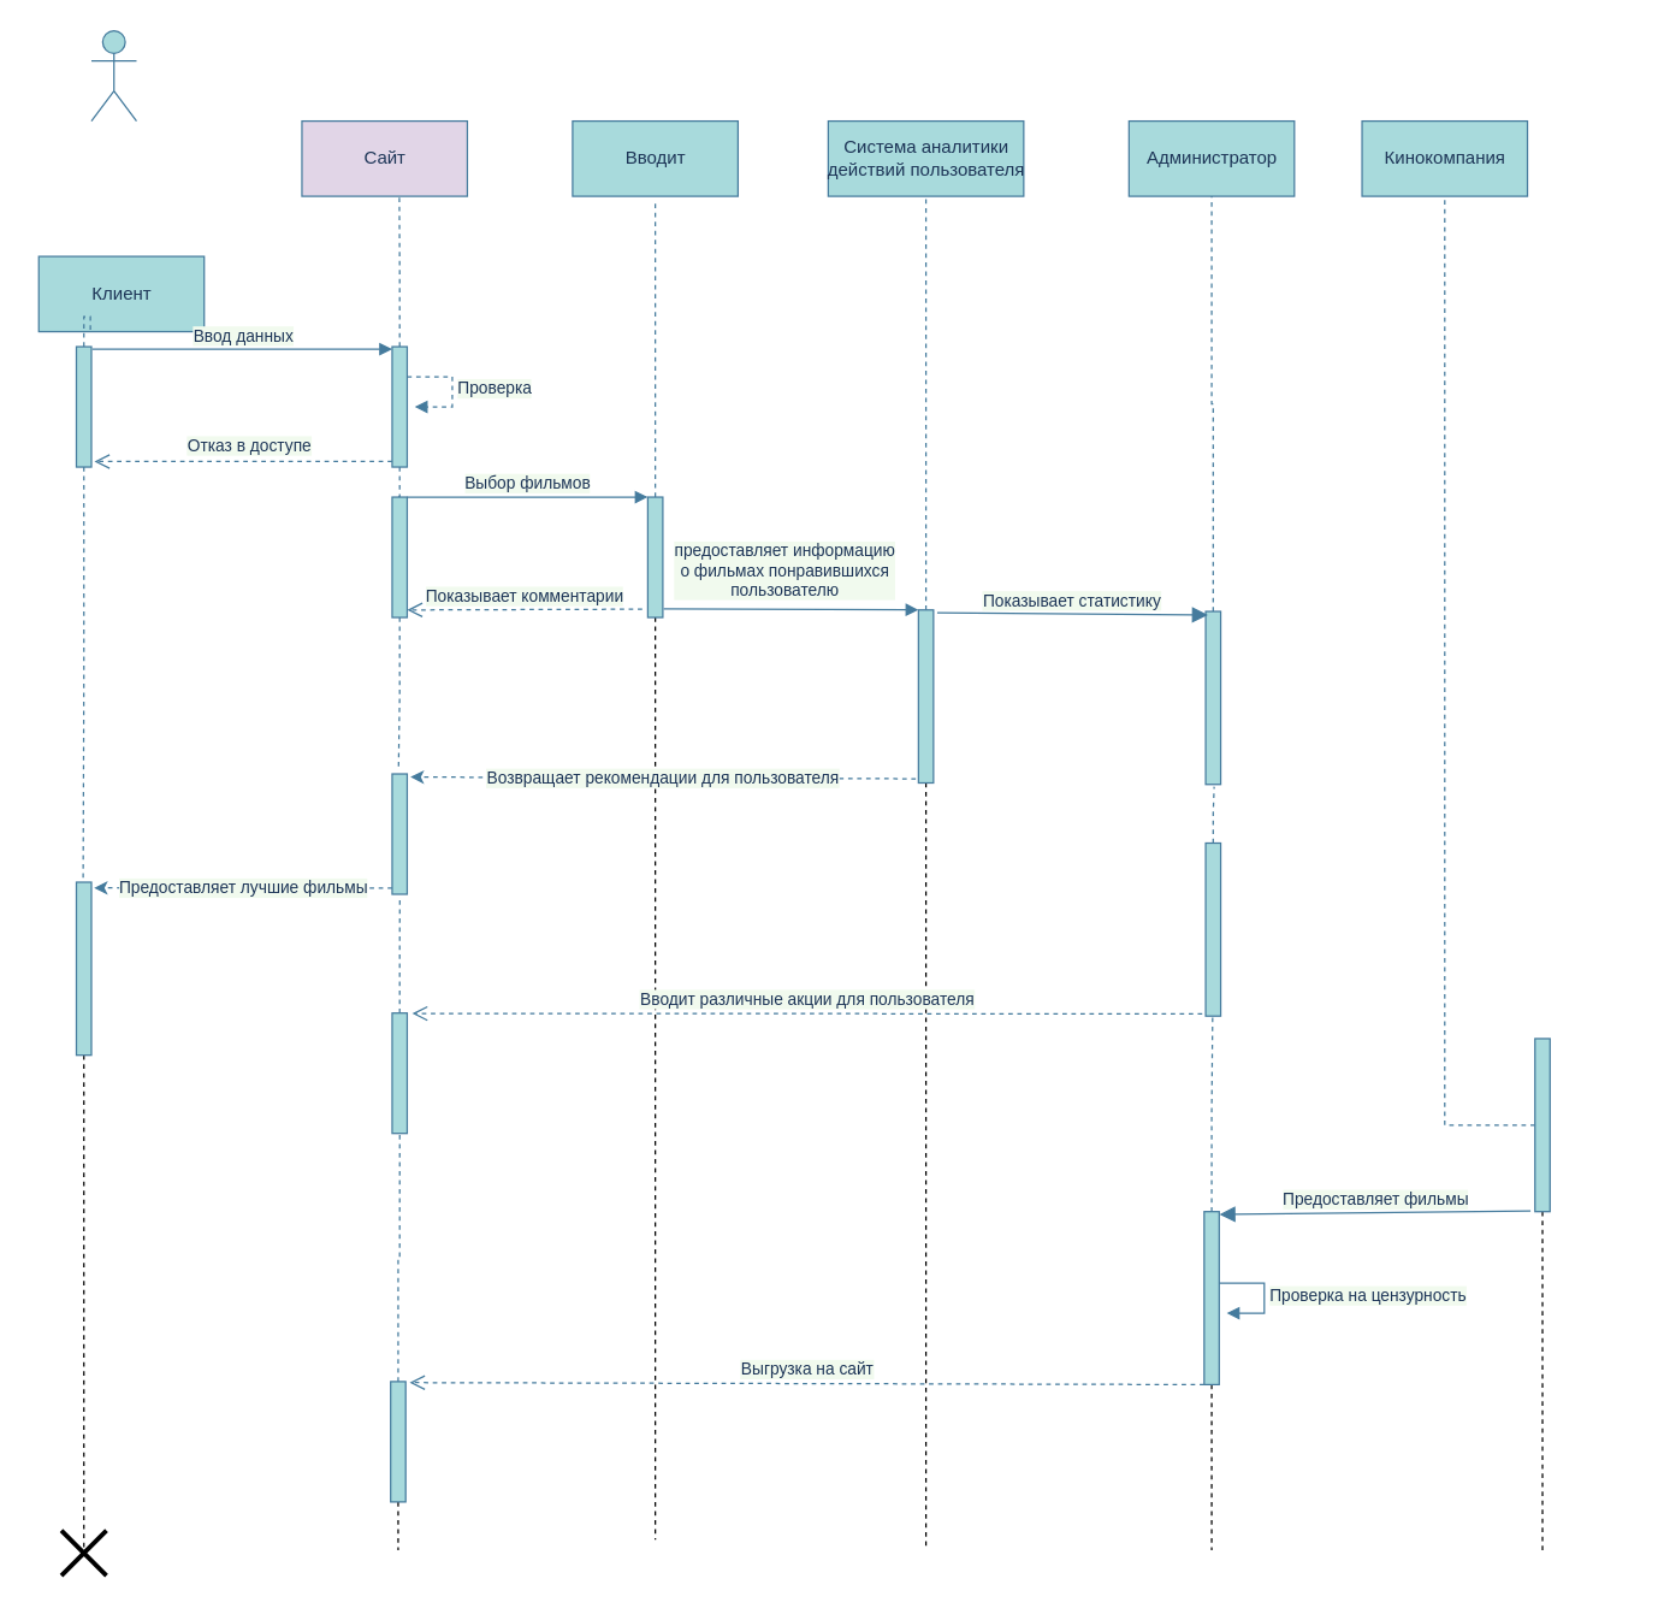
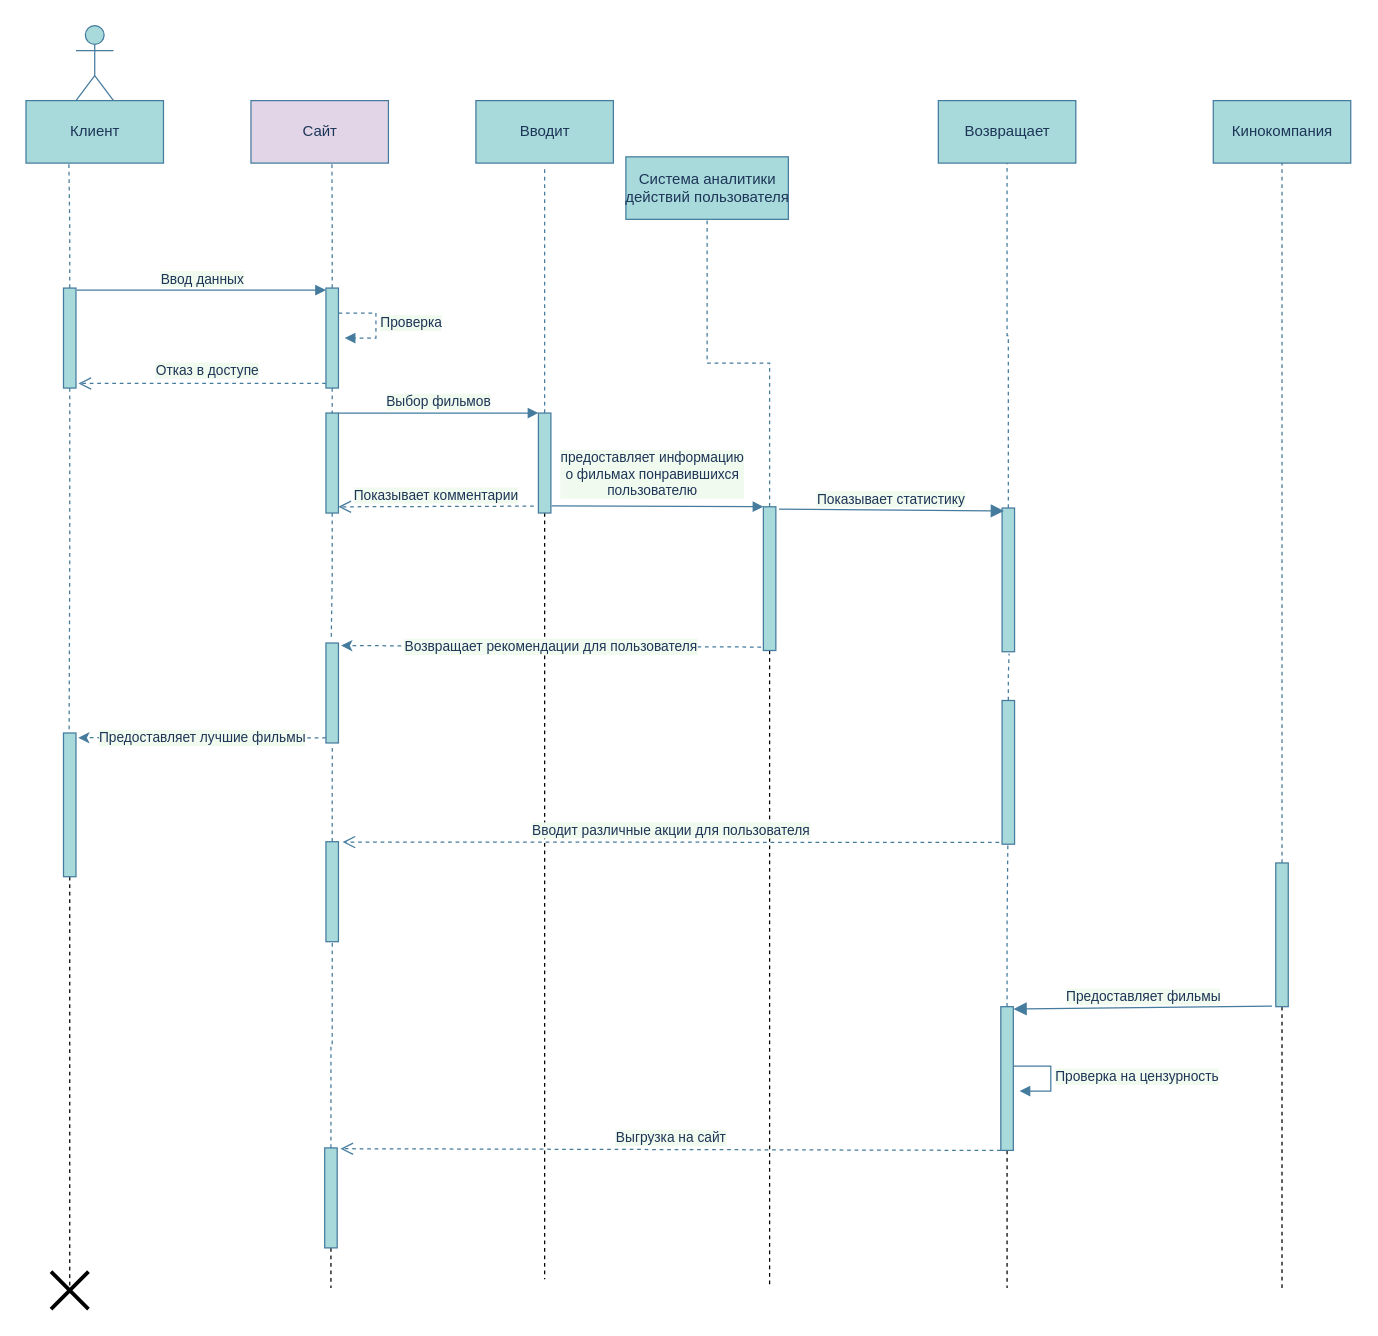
- <mxCell id="6" value="Система аналитики&lt;br&gt;действий пользователя" style="html=1;fillColor=#A8DADC;strokeColor=#457B9D;fontColor=#1D3557;" parent="1" vertex="1"><mxGeometry x="550" y="80" width="130" height="50" as="geometry" /></mxCell>
+ <mxCell id="6" value="Система аналитики&lt;br&gt;действий пользователя" style="html=1;fillColor=#A8DADC;strokeColor=#457B9D;fontColor=#1D3557;" parent="1" vertex="1"><mxGeometry x="500" y="125" width="130" height="50" as="geometry" /></mxCell>
- <mxCell id="31" value="Администратор" style="html=1;fillColor=#A8DADC;strokeColor=#457B9D;fontColor=#1D3557;" parent="1" vertex="1"><mxGeometry x="750" y="80" width="110" height="50" as="geometry" /></mxCell>
+ <mxCell id="31" value="Возвращает" style="html=1;fillColor=#A8DADC;strokeColor=#457B9D;fontColor=#1D3557;" parent="1" vertex="1"><mxGeometry x="750" y="80" width="110" height="50" as="geometry" /></mxCell>
- <mxCell id="41" value="Кинокомпания" style="html=1;fillColor=#A8DADC;strokeColor=#457B9D;fontColor=#1D3557;" parent="1" vertex="1"><mxGeometry x="905" y="80" width="110" height="50" as="geometry" /></mxCell>
+ <mxCell id="41" value="Кинокомпания" style="html=1;fillColor=#A8DADC;strokeColor=#457B9D;fontColor=#1D3557;" parent="1" vertex="1"><mxGeometry x="970" y="80" width="110" height="50" as="geometry" /></mxCell>
- <mxCell id="3" value="Клиент" style="html=1;fillColor=#A8DADC;strokeColor=#457B9D;fontColor=#1D3557;" parent="1" vertex="1"><mxGeometry x="25" y="170" width="110" height="50" as="geometry" /></mxCell>
+ <mxCell id="3" value="Клиент" style="html=1;fillColor=#A8DADC;strokeColor=#457B9D;fontColor=#1D3557;" parent="1" vertex="1"><mxGeometry x="20" y="80" width="110" height="50" as="geometry" /></mxCell>
